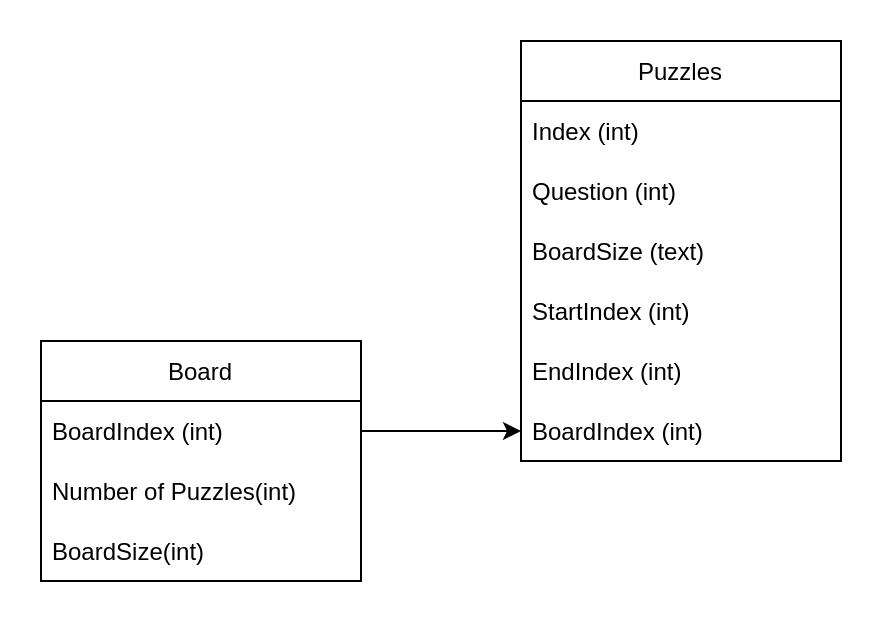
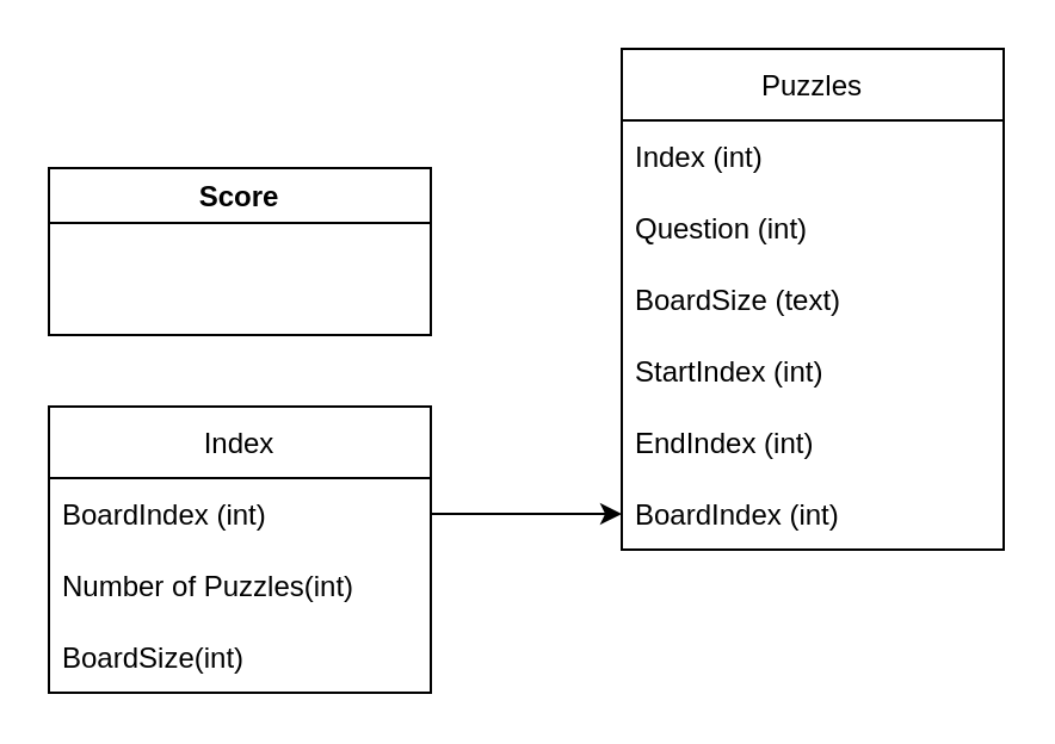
+ <mxCell id="14" value="Score" style="swimlane;" parent="1" vertex="1"><mxGeometry x="20" y="70" width="160" height="70" as="geometry" /></mxCell>
- <mxCell id="9" value="Board" style="swimlane;fontStyle=0;childLayout=stackLayout;horizontal=1;startSize=30;horizontalStack=0;resizeParent=1;resizeParentMax=0;resizeLast=0;collapsible=1;marginBottom=0;" parent="1" vertex="1"><mxGeometry x="20" y="170" width="160" height="120" as="geometry" /></mxCell>
+ <mxCell id="9" value="Index" style="swimlane;fontStyle=0;childLayout=stackLayout;horizontal=1;startSize=30;horizontalStack=0;resizeParent=1;resizeParentMax=0;resizeLast=0;collapsible=1;marginBottom=0;" parent="1" vertex="1"><mxGeometry x="20" y="170" width="160" height="120" as="geometry" /></mxCell>
